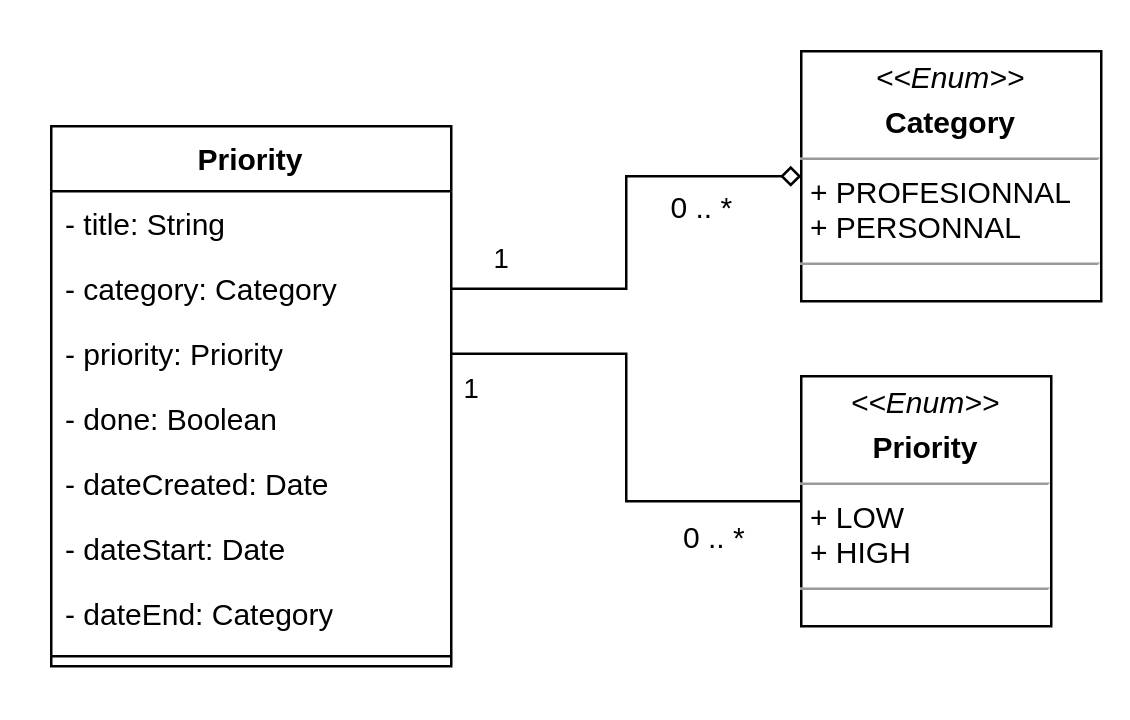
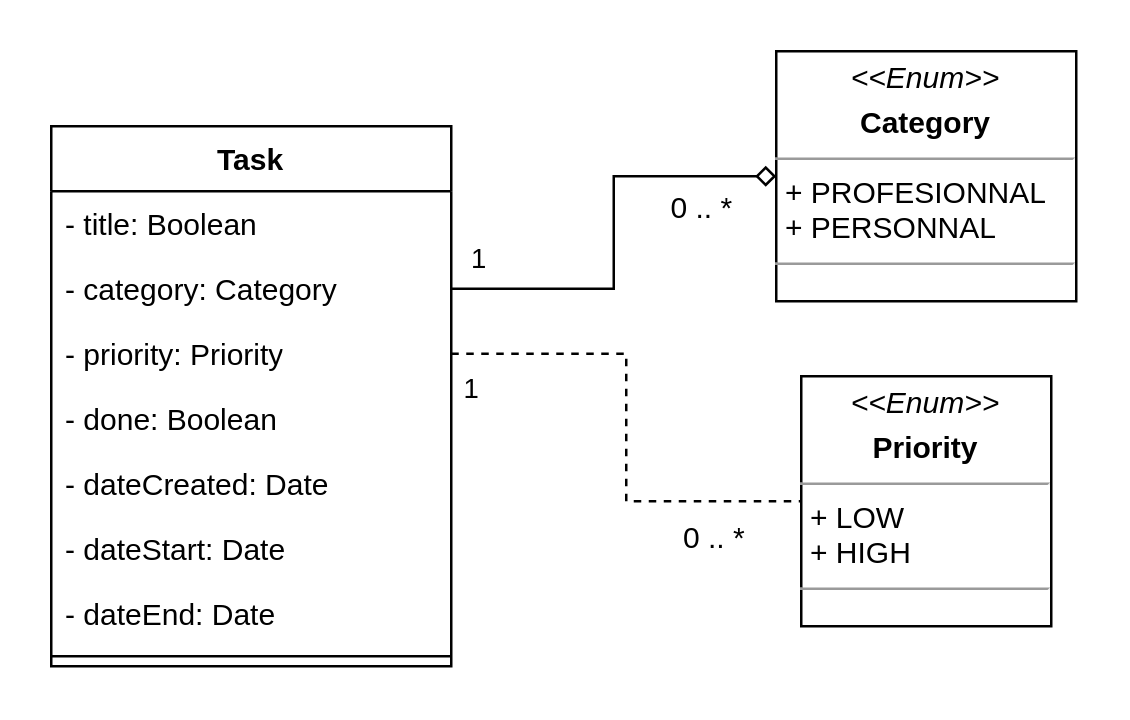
- <mxCell id="2" value="Priority" style="swimlane;fontStyle=1;align=center;verticalAlign=top;childLayout=stackLayout;horizontal=1;startSize=26;horizontalStack=0;resizeParent=1;resizeParentMax=0;resizeLast=0;collapsible=1;marginBottom=0;whiteSpace=wrap;html=1;" parent="1" vertex="1"><mxGeometry x="20" y="50" width="160" height="216" as="geometry" /></mxCell>
+ <mxCell id="2" value="Task" style="swimlane;fontStyle=1;align=center;verticalAlign=top;childLayout=stackLayout;horizontal=1;startSize=26;horizontalStack=0;resizeParent=1;resizeParentMax=0;resizeLast=0;collapsible=1;marginBottom=0;whiteSpace=wrap;html=1;" parent="1" vertex="1"><mxGeometry x="20" y="50" width="160" height="216" as="geometry" /></mxCell>
- <mxCell id="11" value="&lt;p style=&quot;margin:0px;margin-top:4px;text-align:center;&quot;&gt;&lt;i&gt;&amp;lt;&amp;lt;Enum&amp;gt;&amp;gt;&lt;/i&gt;&lt;b&gt;&lt;br&gt;&lt;/b&gt;&lt;/p&gt;&lt;p style=&quot;margin:0px;margin-top:4px;text-align:center;&quot;&gt;&lt;b&gt;Category&lt;/b&gt;&lt;br&gt;&lt;/p&gt;&lt;hr size=&quot;1&quot;&gt;&lt;p style=&quot;margin:0px;margin-left:4px;&quot;&gt;+ PROFESIONNAL&lt;/p&gt;&lt;p style=&quot;margin:0px;margin-left:4px;&quot;&gt;+ PERSONNAL&lt;br&gt;&lt;/p&gt;&lt;hr size=&quot;1&quot;&gt;" style="verticalAlign=top;align=left;overflow=fill;fontSize=12;fontFamily=Helvetica;html=1;whiteSpace=wrap;container=0;dropTarget=0;collapsible=0;" parent="1" vertex="1"><mxGeometry x="320" y="20" width="120" height="100" as="geometry" /></mxCell>
+ <mxCell id="11" value="&lt;p style=&quot;margin:0px;margin-top:4px;text-align:center;&quot;&gt;&lt;i&gt;&amp;lt;&amp;lt;Enum&amp;gt;&amp;gt;&lt;/i&gt;&lt;b&gt;&lt;br&gt;&lt;/b&gt;&lt;/p&gt;&lt;p style=&quot;margin:0px;margin-top:4px;text-align:center;&quot;&gt;&lt;b&gt;Category&lt;/b&gt;&lt;br&gt;&lt;/p&gt;&lt;hr size=&quot;1&quot;&gt;&lt;p style=&quot;margin:0px;margin-left:4px;&quot;&gt;+ PROFESIONNAL&lt;/p&gt;&lt;p style=&quot;margin:0px;margin-left:4px;&quot;&gt;+ PERSONNAL&lt;br&gt;&lt;/p&gt;&lt;hr size=&quot;1&quot;&gt;" style="verticalAlign=top;align=left;overflow=fill;fontSize=12;fontFamily=Helvetica;html=1;whiteSpace=wrap;container=0;dropTarget=0;collapsible=0;" parent="1" vertex="1"><mxGeometry x="310" y="20" width="120" height="100" as="geometry" /></mxCell>
- <mxCell id="3" value="- title: String" style="text;strokeColor=none;fillColor=none;align=left;verticalAlign=top;spacingLeft=4;spacingRight=4;overflow=hidden;rotatable=0;points=[[0,0.5],[1,0.5]];portConstraint=eastwest;whiteSpace=wrap;html=1;" parent="2" vertex="1"><mxGeometry y="26" width="160" height="26" as="geometry" /></mxCell>
+ <mxCell id="3" value="- title: Boolean" style="text;strokeColor=none;fillColor=none;align=left;verticalAlign=top;spacingLeft=4;spacingRight=4;overflow=hidden;rotatable=0;points=[[0,0.5],[1,0.5]];portConstraint=eastwest;whiteSpace=wrap;html=1;" parent="2" vertex="1"><mxGeometry y="26" width="160" height="26" as="geometry" /></mxCell>
- <mxCell id="15" style="edgeStyle=orthogonalEdgeStyle;rounded=0;orthogonalLoop=1;jettySize=auto;html=1;entryX=0;entryY=0.5;entryDx=0;entryDy=0;endArrow=none;endFill=0;" edge="1" parent="1" source="5" target="12"><mxGeometry relative="1" as="geometry" /></mxCell>
+ <mxCell id="15" style="edgeStyle=orthogonalEdgeStyle;rounded=0;orthogonalLoop=1;jettySize=auto;html=1;entryX=0;entryY=0.5;entryDx=0;entryDy=0;endArrow=none;endFill=0;dashed=1;" edge="1" parent="1" source="5" target="12"><mxGeometry relative="1" as="geometry" /></mxCell>
- <mxCell id="9" value="- dateEnd: Category" style="text;strokeColor=none;fillColor=none;align=left;verticalAlign=top;spacingLeft=4;spacingRight=4;overflow=hidden;rotatable=0;points=[[0,0.5],[1,0.5]];portConstraint=eastwest;whiteSpace=wrap;html=1;" parent="2" vertex="1"><mxGeometry y="182" width="160" height="26" as="geometry" /></mxCell>
+ <mxCell id="9" value="- dateEnd: Date" style="text;strokeColor=none;fillColor=none;align=left;verticalAlign=top;spacingLeft=4;spacingRight=4;overflow=hidden;rotatable=0;points=[[0,0.5],[1,0.5]];portConstraint=eastwest;whiteSpace=wrap;html=1;" parent="2" vertex="1"><mxGeometry y="182" width="160" height="26" as="geometry" /></mxCell>
